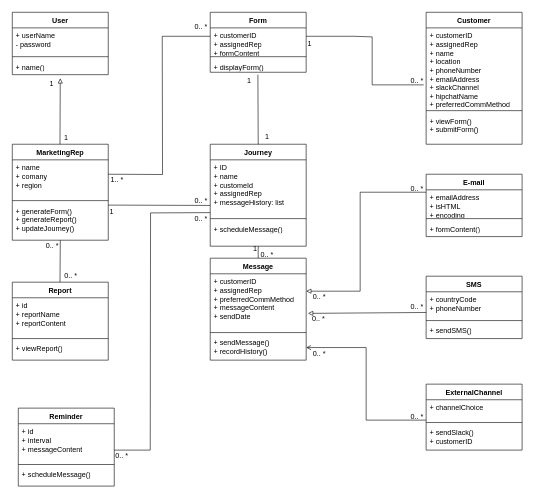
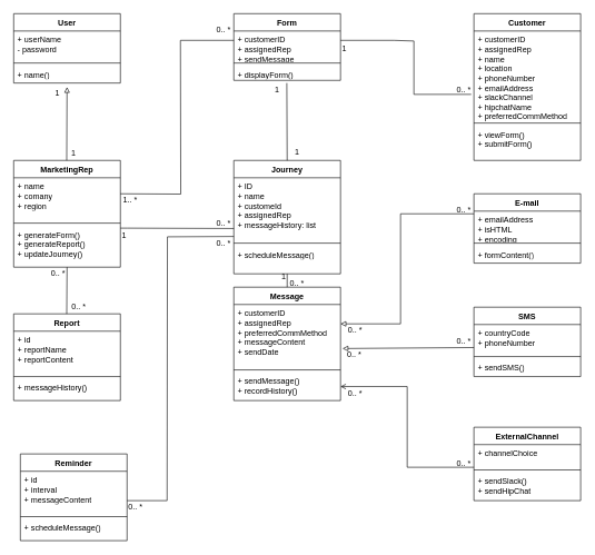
- <mxCell id="7" value="+ customerID&lt;br&gt;+ assignedRep&lt;br&gt;+ formContent" style="text;strokeColor=none;fillColor=none;align=left;verticalAlign=top;spacingLeft=4;spacingRight=4;overflow=hidden;rotatable=0;points=[[0,0.5],[1,0.5]];portConstraint=eastwest;whiteSpace=wrap;html=1;" vertex="1" parent="6"><mxGeometry y="26" width="160" height="44" as="geometry" /></mxCell>
+ <mxCell id="7" value="+ customerID&lt;br&gt;+ assignedRep&lt;br&gt;+ sendMessage" style="text;strokeColor=none;fillColor=none;align=left;verticalAlign=top;spacingLeft=4;spacingRight=4;overflow=hidden;rotatable=0;points=[[0,0.5],[1,0.5]];portConstraint=eastwest;whiteSpace=wrap;html=1;" vertex="1" parent="6"><mxGeometry y="26" width="160" height="44" as="geometry" /></mxCell>
- <mxCell id="41" value="+ viewReport()" style="text;strokeColor=none;fillColor=none;align=left;verticalAlign=top;spacingLeft=4;spacingRight=4;overflow=hidden;rotatable=0;points=[[0,0.5],[1,0.5]];portConstraint=eastwest;whiteSpace=wrap;html=1;" vertex="1" parent="38"><mxGeometry y="98" width="160" height="32" as="geometry" /></mxCell>
+ <mxCell id="41" value="+ messageHistory()" style="text;strokeColor=none;fillColor=none;align=left;verticalAlign=top;spacingLeft=4;spacingRight=4;overflow=hidden;rotatable=0;points=[[0,0.5],[1,0.5]];portConstraint=eastwest;whiteSpace=wrap;html=1;" vertex="1" parent="38"><mxGeometry y="98" width="160" height="32" as="geometry" /></mxCell>
- <mxCell id="25" value="+ sendSlack()&lt;br&gt;+ customerID" style="text;strokeColor=none;fillColor=none;align=left;verticalAlign=top;spacingLeft=4;spacingRight=4;overflow=hidden;rotatable=0;points=[[0,0.5],[1,0.5]];portConstraint=eastwest;whiteSpace=wrap;html=1;" vertex="1" parent="22"><mxGeometry y="68" width="160" height="42" as="geometry" /></mxCell>
+ <mxCell id="25" value="+ sendSlack()&lt;br&gt;+ sendHipChat" style="text;strokeColor=none;fillColor=none;align=left;verticalAlign=top;spacingLeft=4;spacingRight=4;overflow=hidden;rotatable=0;points=[[0,0.5],[1,0.5]];portConstraint=eastwest;whiteSpace=wrap;html=1;" vertex="1" parent="22"><mxGeometry y="68" width="160" height="42" as="geometry" /></mxCell>
